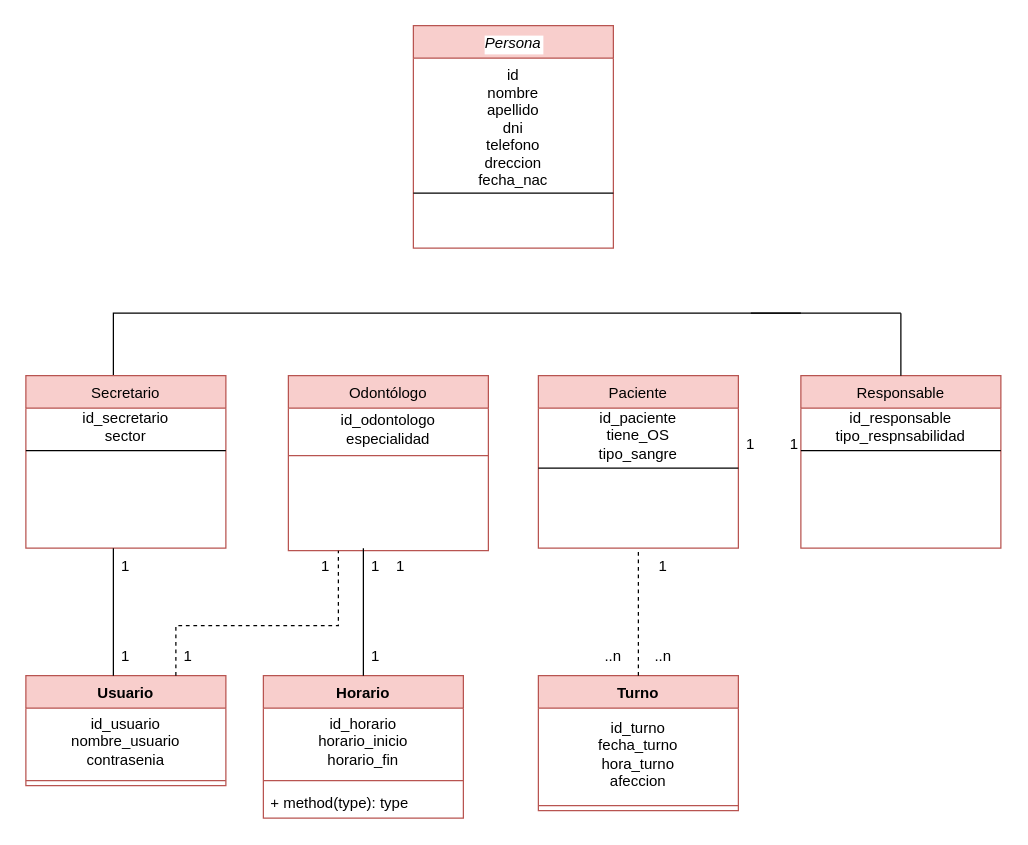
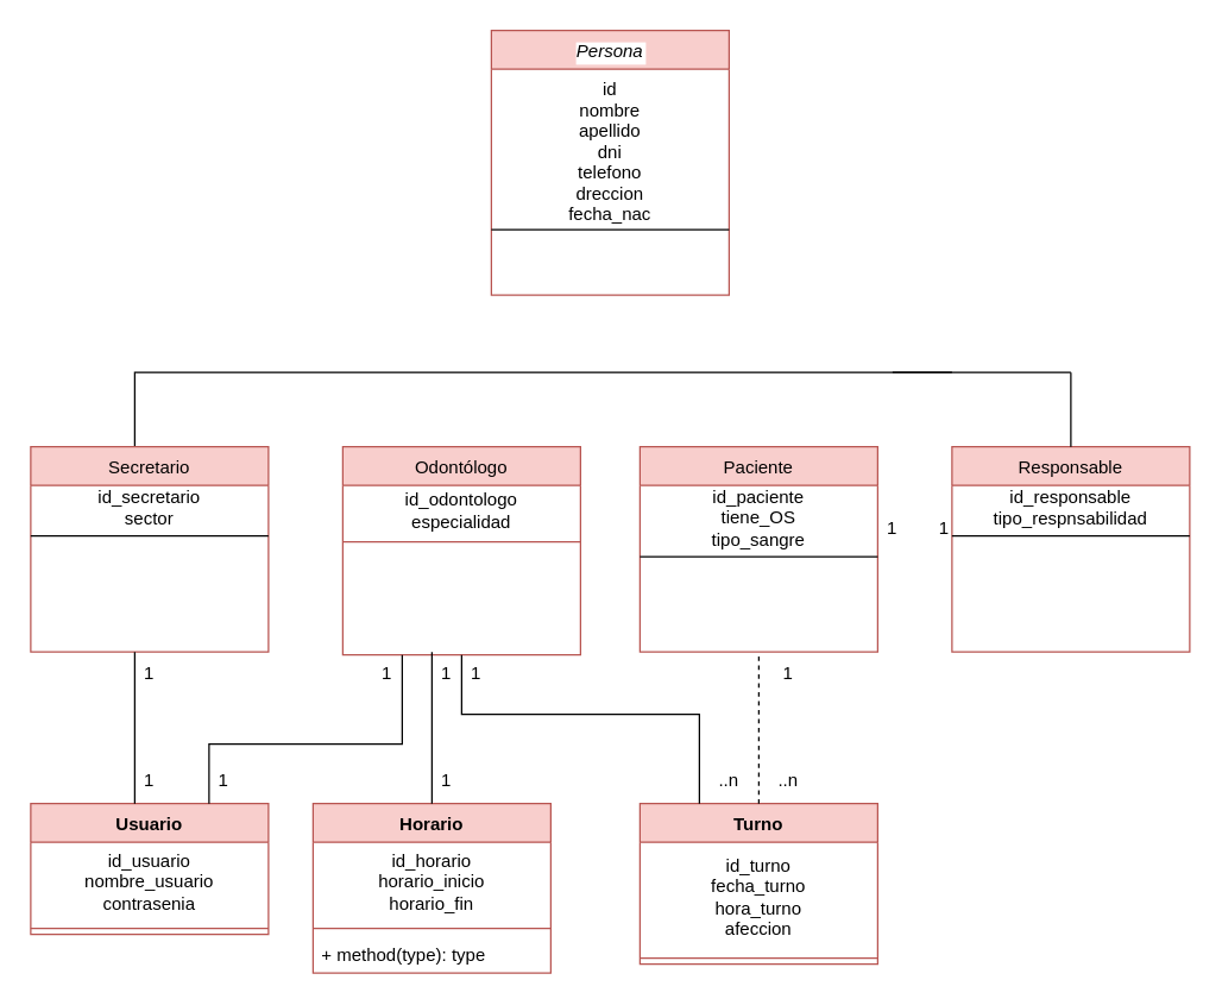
+ <mxCell id="30" value="" style="endArrow=none;html=1;rounded=0;entryX=0.5;entryY=1;entryDx=0;entryDy=0;exitX=0.25;exitY=0;exitDx=0;exitDy=0;" edge="1" parent="1" source="18" target="8"><mxGeometry width="50" height="50" relative="1" as="geometry"><mxPoint x="510" y="480" as="sourcePoint" /><mxPoint x="620" y="460" as="targetPoint" /><Array as="points"><mxPoint x="470" y="480" /><mxPoint x="310" y="480" /></Array></mxGeometry></mxCell>
- <mxCell id="38" value="" style="endArrow=none;html=1;rounded=0;entryX=0.25;entryY=1;entryDx=0;entryDy=0;exitX=0.75;exitY=0;exitDx=0;exitDy=0;dashed=1;" edge="1" parent="1" source="21" target="8"><mxGeometry width="50" height="50" relative="1" as="geometry"><mxPoint x="70" y="540" as="sourcePoint" /><mxPoint x="120" y="490" as="targetPoint" /><Array as="points"><mxPoint x="140" y="500" /><mxPoint x="270" y="500" /></Array></mxGeometry></mxCell>
+ <mxCell id="38" value="" style="endArrow=none;html=1;rounded=0;entryX=0.25;entryY=1;entryDx=0;entryDy=0;exitX=0.75;exitY=0;exitDx=0;exitDy=0;" edge="1" parent="1" source="21" target="8"><mxGeometry width="50" height="50" relative="1" as="geometry"><mxPoint x="70" y="540" as="sourcePoint" /><mxPoint x="120" y="490" as="targetPoint" /><Array as="points"><mxPoint x="140" y="500" /><mxPoint x="270" y="500" /></Array></mxGeometry></mxCell>
